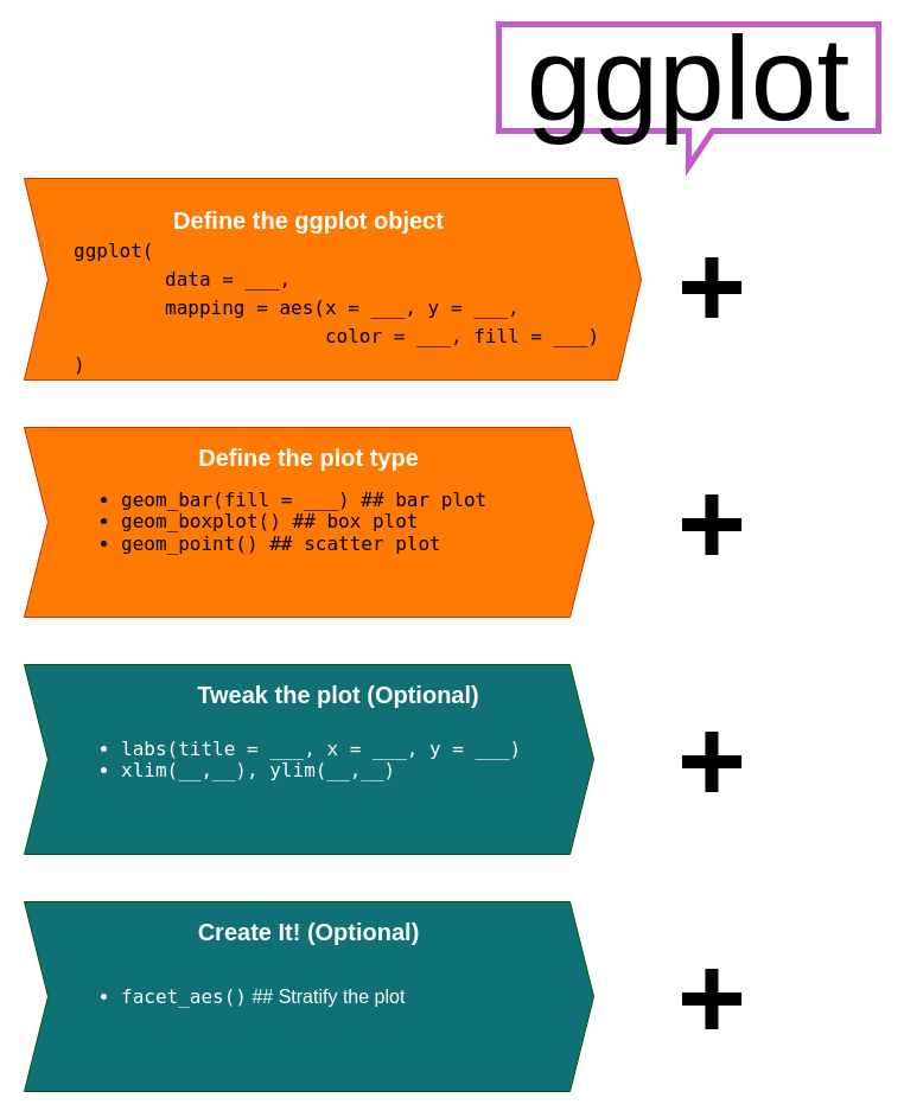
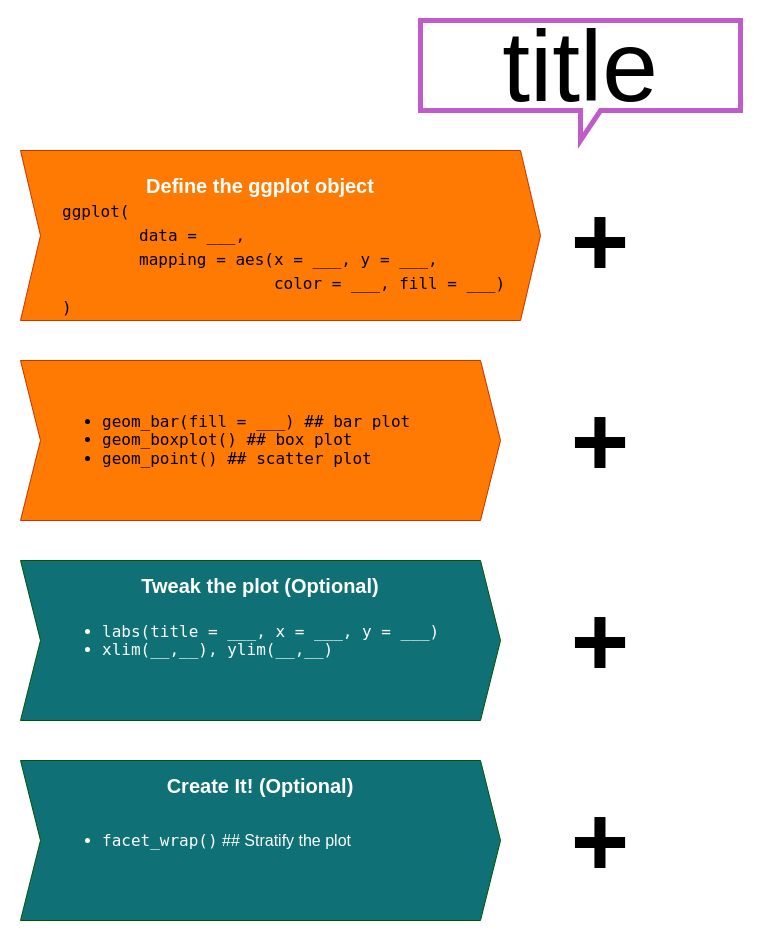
- <mxCell id="14" value="ggplot" style="shape=callout;whiteSpace=wrap;html=1;perimeter=calloutPerimeter;fontSize=100;strokeColor=#bf5cca;strokeWidth=5;" parent="1" vertex="1"><mxGeometry x="420" y="20" width="320" height="120" as="geometry" /></mxCell>
+ <mxCell id="14" value="title" style="shape=callout;whiteSpace=wrap;html=1;perimeter=calloutPerimeter;fontSize=100;strokeColor=#bf5cca;strokeWidth=5;" parent="1" vertex="1"><mxGeometry x="420" y="20" width="320" height="120" as="geometry" /></mxCell>
- <mxCell id="7" value="&lt;font color=&quot;#ffffff&quot;&gt;Define the plot type&lt;/font&gt;" style="text;html=1;strokeColor=none;fillColor=none;align=center;verticalAlign=middle;whiteSpace=wrap;rounded=0;fontSize=20;fontStyle=1" parent="1" vertex="1"><mxGeometry x="120" y="370" width="280" height="30" as="geometry" /></mxCell>
- <mxCell id="13" value="&lt;font color=&quot;#ffffff&quot;&gt;Tweak the plot (Optional)&lt;/font&gt;" style="text;html=1;strokeColor=none;fillColor=none;align=center;verticalAlign=middle;whiteSpace=wrap;rounded=0;fontSize=20;fontStyle=1" parent="1" vertex="1"><mxGeometry x="145" y="570" width="280" height="30" as="geometry" /></mxCell>
+ <mxCell id="13" value="&lt;font color=&quot;#ffffff&quot;&gt;Tweak the plot (Optional)&lt;/font&gt;" style="text;html=1;strokeColor=none;fillColor=none;align=center;verticalAlign=middle;whiteSpace=wrap;rounded=0;fontSize=20;fontStyle=1" parent="1" vertex="1"><mxGeometry x="120" y="570" width="280" height="30" as="geometry" /></mxCell>
- <mxCell id="8" value="&lt;blockquote style=&quot;margin: 0px 0px 0px 40px ; border: none ; padding: 0px ; font-size: 16px ; line-height: 0.5&quot;&gt;&lt;pre&gt;&lt;ul style=&quot;line-height: 1.2&quot;&gt;&lt;li style=&quot;line-height: 1.1&quot;&gt;facet_aes()&lt;font face=&quot;Helvetica&quot;&gt;&lt;span style=&quot;white-space: normal&quot;&gt;&amp;nbsp;## Stratify the plot&lt;/span&gt;&lt;/font&gt;&lt;/li&gt;&lt;/ul&gt;&lt;/pre&gt;&lt;/blockquote&gt;" style="shape=step;perimeter=stepPerimeter;whiteSpace=wrap;html=1;fixedSize=1;align=left;fillColor=#0f7175;fontColor=#ffffff;strokeColor=#005700;" parent="1" vertex="1"><mxGeometry x="20" y="760" width="480" height="160" as="geometry" /></mxCell>
+ <mxCell id="8" value="&lt;blockquote style=&quot;margin: 0px 0px 0px 40px ; border: none ; padding: 0px ; font-size: 16px ; line-height: 0.5&quot;&gt;&lt;pre&gt;&lt;ul style=&quot;line-height: 1.2&quot;&gt;&lt;li style=&quot;line-height: 1.1&quot;&gt;facet_wrap()&lt;font face=&quot;Helvetica&quot;&gt;&lt;span style=&quot;white-space: normal&quot;&gt;&amp;nbsp;## Stratify the plot&lt;/span&gt;&lt;/font&gt;&lt;/li&gt;&lt;/ul&gt;&lt;/pre&gt;&lt;/blockquote&gt;" style="shape=step;perimeter=stepPerimeter;whiteSpace=wrap;html=1;fixedSize=1;align=left;fillColor=#0f7175;fontColor=#ffffff;strokeColor=#005700;" parent="1" vertex="1"><mxGeometry x="20" y="760" width="480" height="160" as="geometry" /></mxCell>
